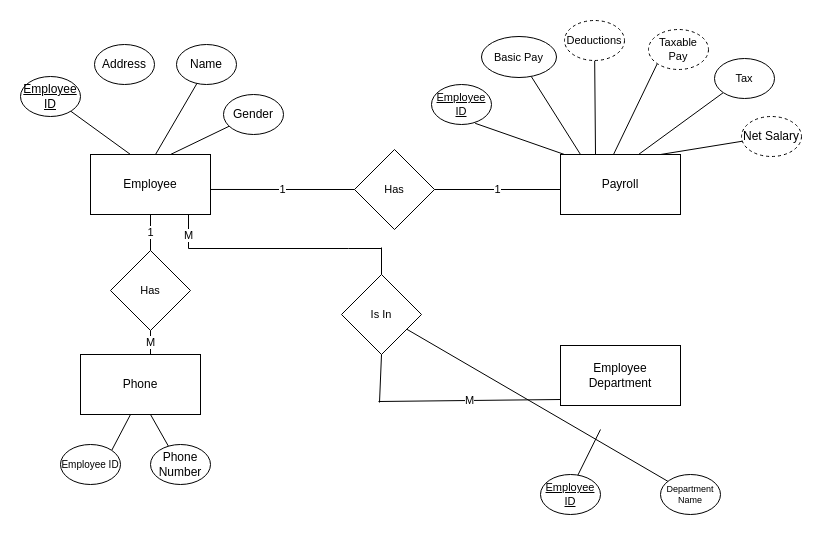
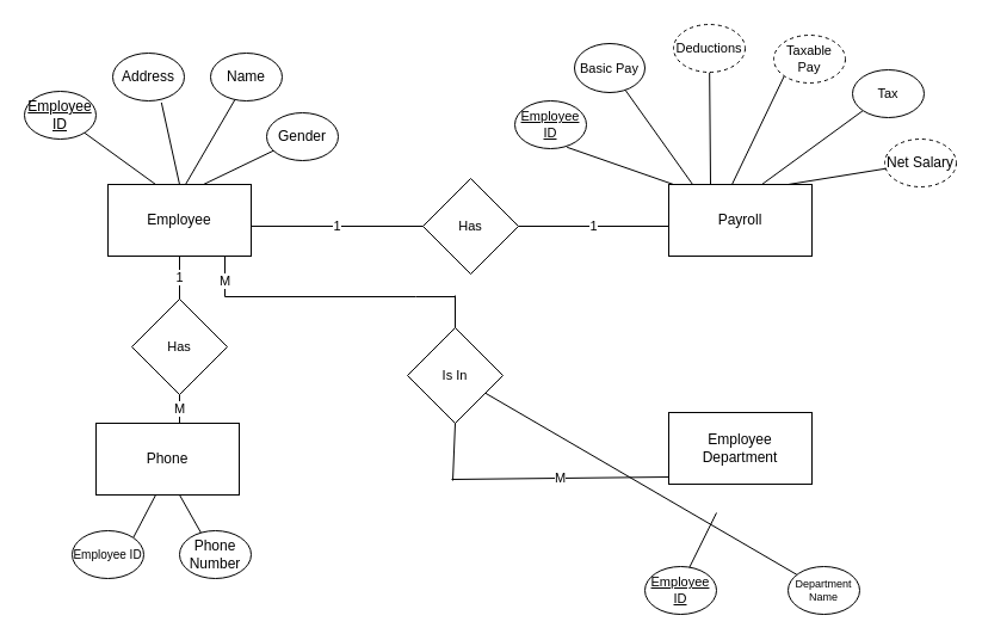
- <mxCell id="28" value="Basic Pay" style="ellipse;whiteSpace=wrap;html=1;fontSize=11;" vertex="1" parent="1"><mxGeometry x="481" y="36" width="75" height="41" as="geometry" /></mxCell>
+ <mxCell id="28" value="Basic Pay" style="ellipse;whiteSpace=wrap;html=1;fontSize=11;" vertex="1" parent="1"><mxGeometry x="481" y="36" width="59" height="41" as="geometry" /></mxCell>
+ <mxCell id="6" value="" style="endArrow=none;html=1;exitX=0.5;exitY=0;exitDx=0;exitDy=0;entryX=0.68;entryY=1.035;entryDx=0;entryDy=0;entryPerimeter=0;" edge="1" parent="1" source="2" target="7"><mxGeometry width="50" height="50" relative="1" as="geometry"><mxPoint x="130" y="154" as="sourcePoint" /><mxPoint x="150" y="84" as="targetPoint" /></mxGeometry></mxCell>
